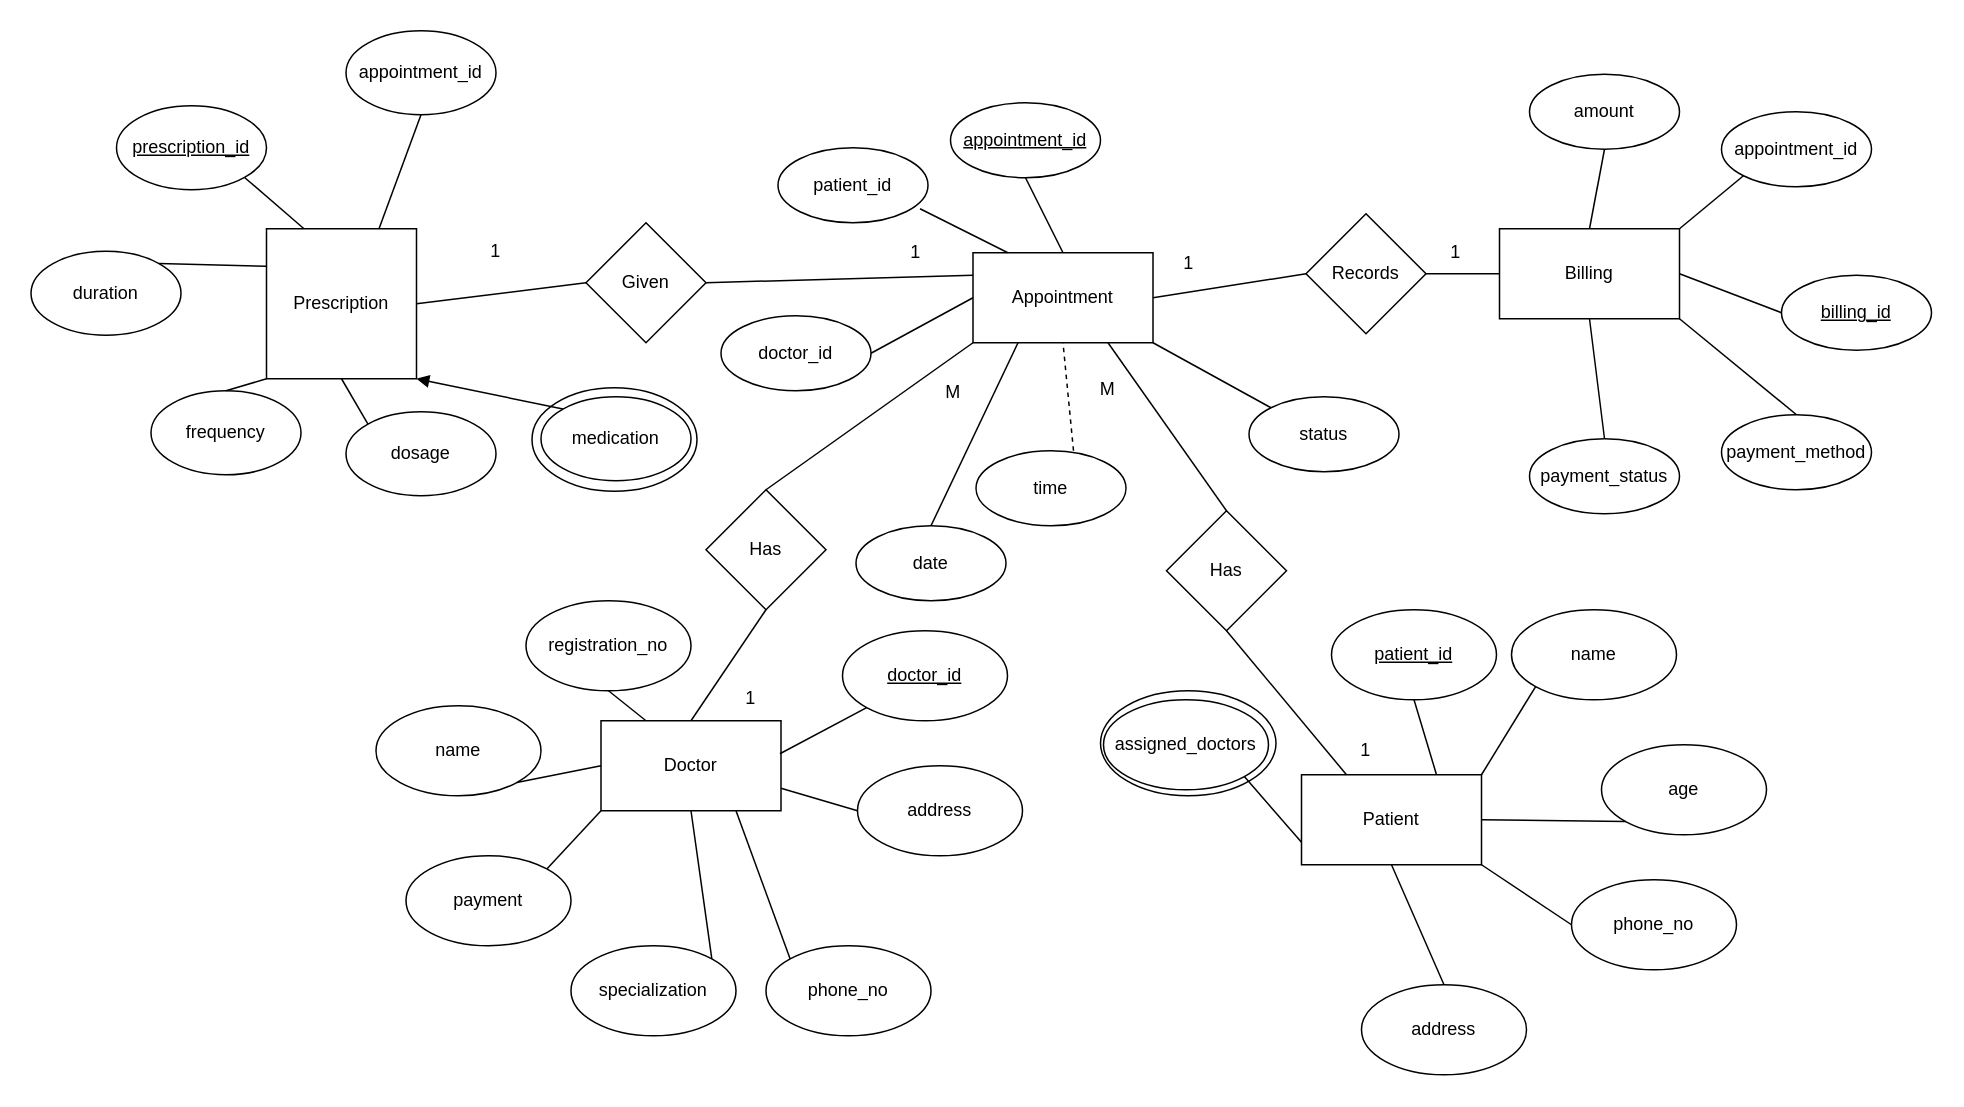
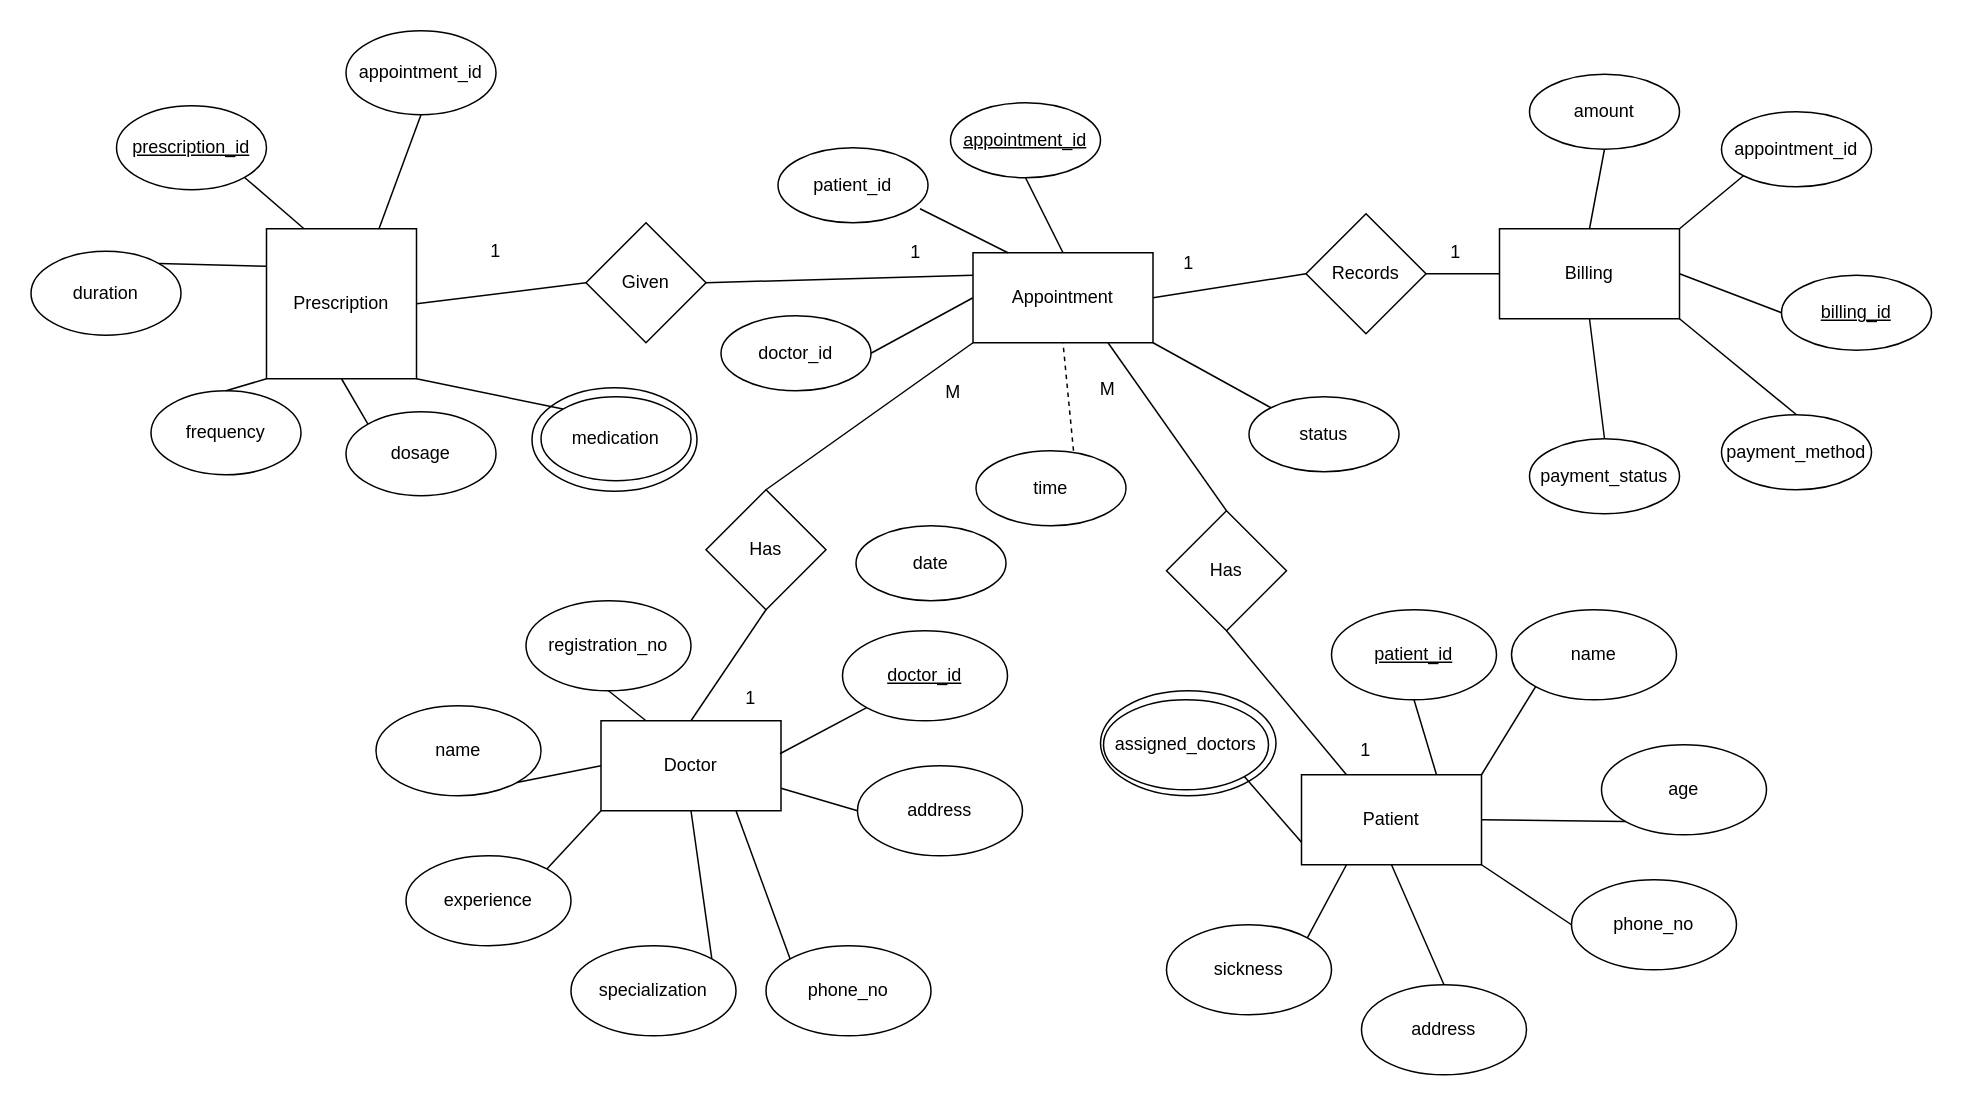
- <mxCell id="68" value="" style="endArrow=block;html=1;rounded=0;exitX=0;exitY=0;exitDx=0;exitDy=0;entryX=1;entryY=1;entryDx=0;entryDy=0;" edge="1" parent="1" source="61" target="58"><mxGeometry width="50" height="50" relative="1" as="geometry"><mxPoint x="207" y="269" as="sourcePoint" /><mxPoint x="207" y="242" as="targetPoint" /></mxGeometry></mxCell>
+ <mxCell id="68" value="" style="endArrow=none;html=1;rounded=0;exitX=0;exitY=0;exitDx=0;exitDy=0;entryX=1;entryY=1;entryDx=0;entryDy=0;" edge="1" parent="1" source="61" target="58"><mxGeometry width="50" height="50" relative="1" as="geometry"><mxPoint x="207" y="269" as="sourcePoint" /><mxPoint x="207" y="242" as="targetPoint" /></mxGeometry></mxCell>
- <mxCell id="14" value="" style="endArrow=none;html=1;rounded=0;entryX=0.5;entryY=0;entryDx=0;entryDy=0;exitX=0.25;exitY=1;exitDx=0;exitDy=0;" edge="1" parent="1" source="4" target="7"><mxGeometry width="50" height="50" relative="1" as="geometry"><mxPoint x="738" y="208" as="sourcePoint" /><mxPoint x="713" y="148" as="targetPoint" /></mxGeometry></mxCell>
- <mxCell id="32" value="payment" style="ellipse;whiteSpace=wrap;html=1;" vertex="1" parent="1"><mxGeometry x="270" y="570" width="110" height="60" as="geometry" /></mxCell>
+ <mxCell id="32" value="experience" style="ellipse;whiteSpace=wrap;html=1;" vertex="1" parent="1"><mxGeometry x="270" y="570" width="110" height="60" as="geometry" /></mxCell>
+ <mxCell id="52" value="" style="endArrow=none;html=1;rounded=0;exitX=1;exitY=0;exitDx=0;exitDy=0;entryX=0.25;entryY=1;entryDx=0;entryDy=0;" edge="1" parent="1" source="44" target="43"><mxGeometry width="50" height="50" relative="1" as="geometry"><mxPoint x="556" y="578" as="sourcePoint" /><mxPoint x="614" y="547" as="targetPoint" /></mxGeometry></mxCell>
+ <mxCell id="44" value="sickness" style="ellipse;whiteSpace=wrap;html=1;" vertex="1" parent="1"><mxGeometry x="777" y="616" width="110" height="60" as="geometry" /></mxCell>
